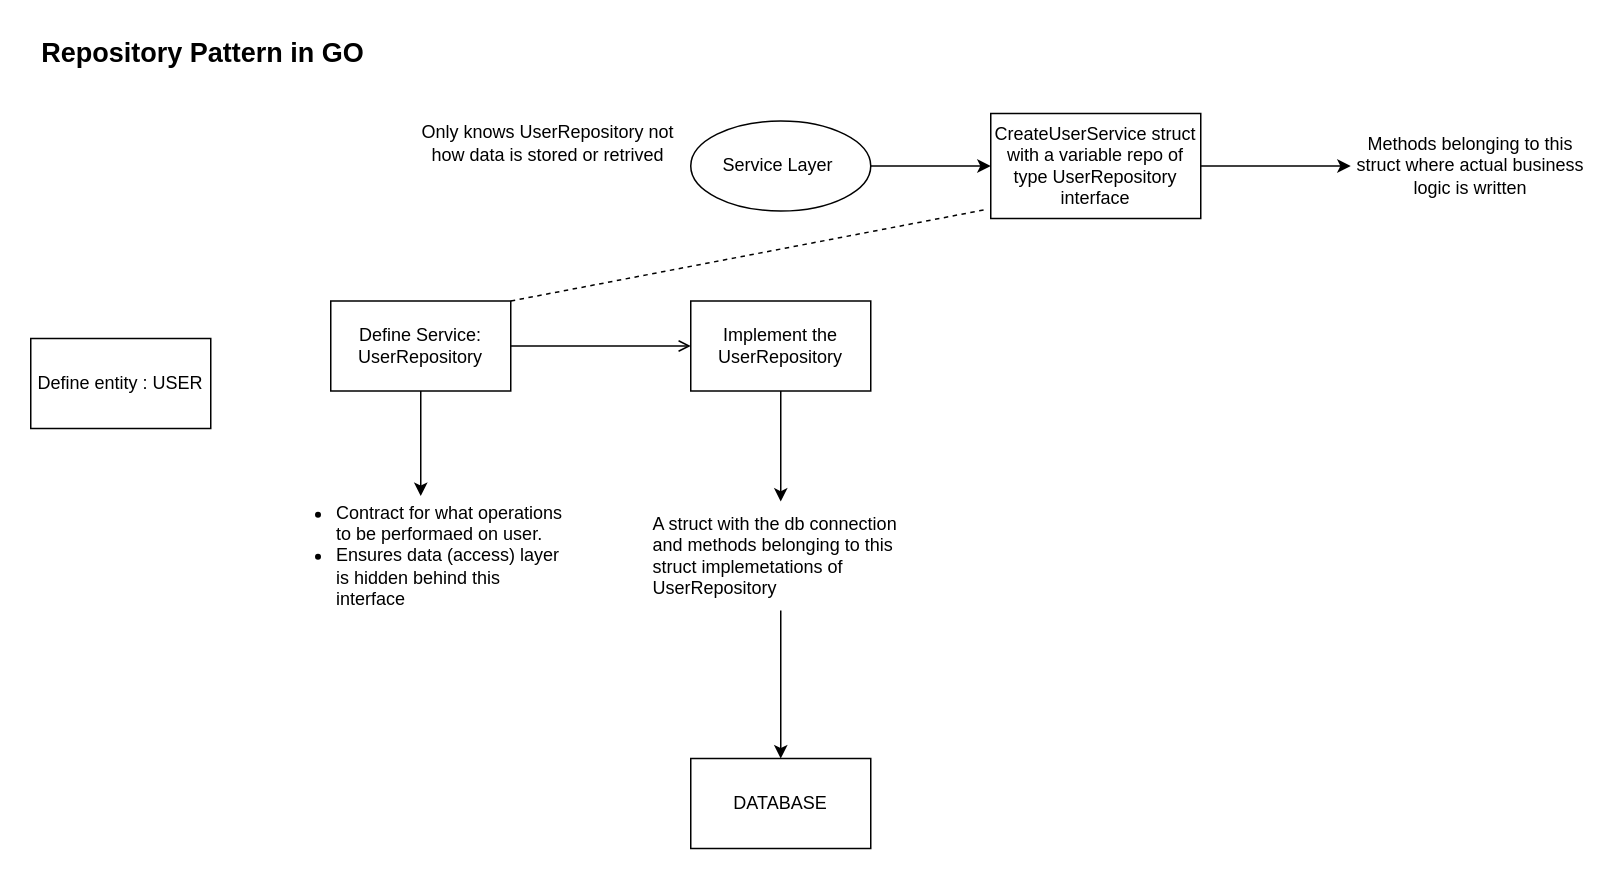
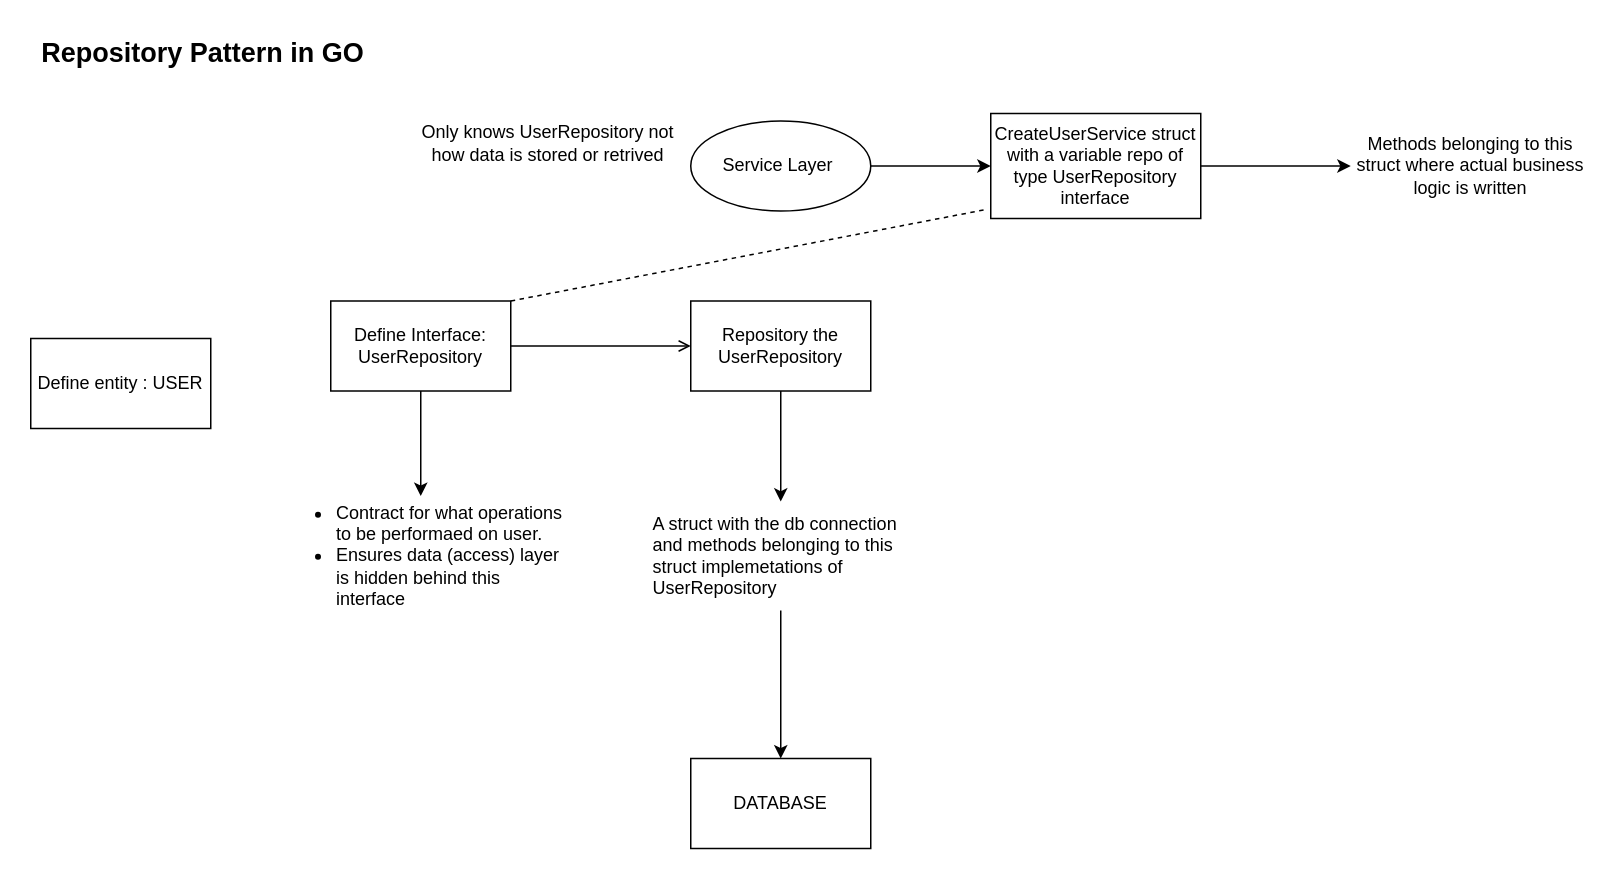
- <mxCell id="5" value="Define Service: UserRepository" style="rounded=0;whiteSpace=wrap;html=1;" vertex="1" parent="1"><mxGeometry x="220" y="200" width="120" height="60" as="geometry" /></mxCell>
+ <mxCell id="5" value="Define Interface: UserRepository" style="rounded=0;whiteSpace=wrap;html=1;" vertex="1" parent="1"><mxGeometry x="220" y="200" width="120" height="60" as="geometry" /></mxCell>
- <mxCell id="11" value="Implement the UserRepository" style="rounded=0;whiteSpace=wrap;html=1;" vertex="1" parent="1"><mxGeometry x="460" y="200" width="120" height="60" as="geometry" /></mxCell>
+ <mxCell id="11" value="Repository the UserRepository" style="rounded=0;whiteSpace=wrap;html=1;" vertex="1" parent="1"><mxGeometry x="460" y="200" width="120" height="60" as="geometry" /></mxCell>
